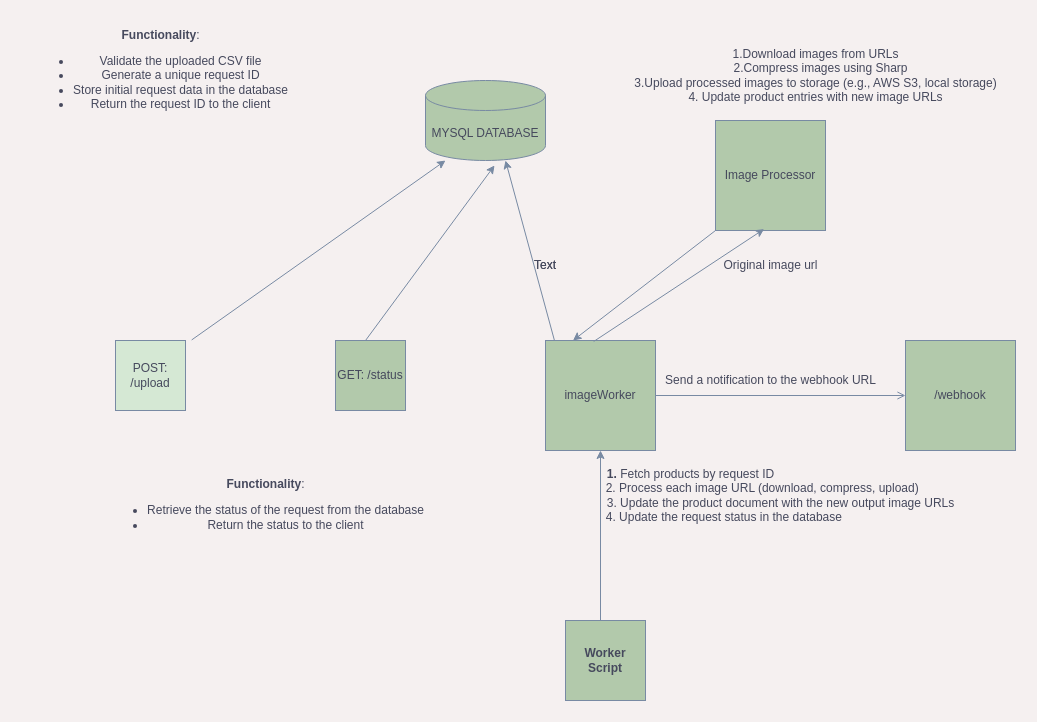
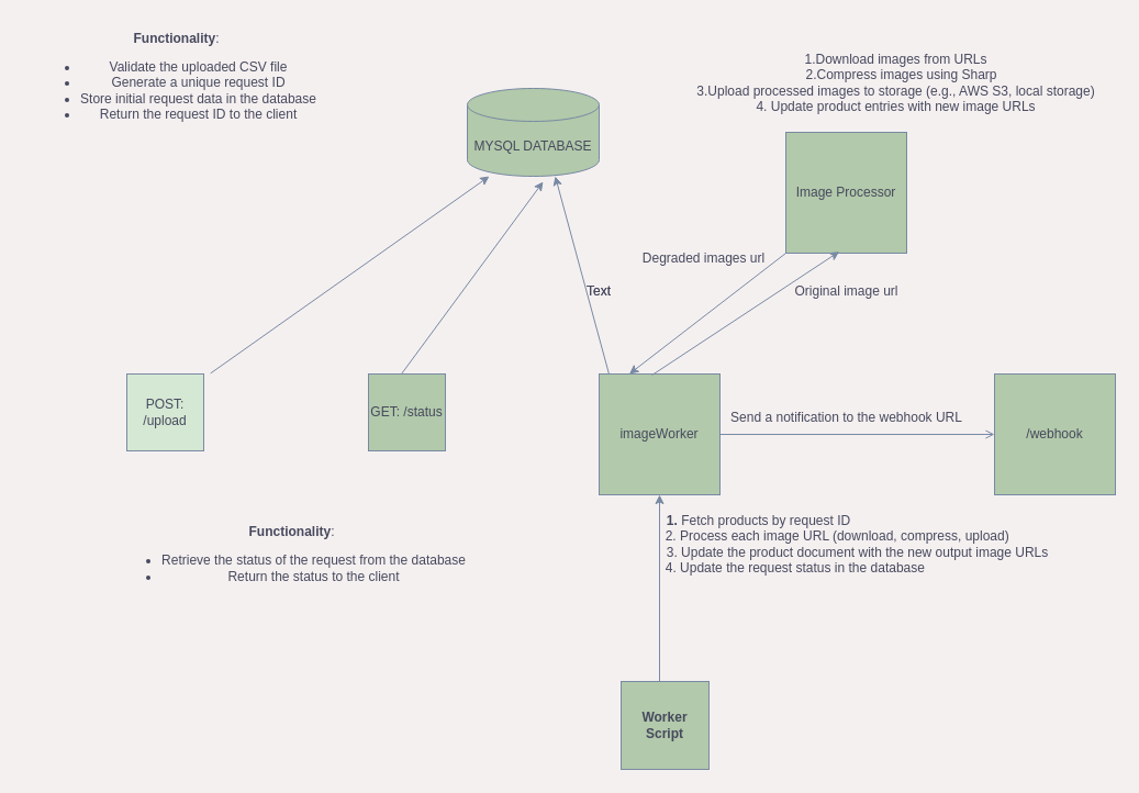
+ <mxCell id="15" value="Degraded images url" style="text;html=1;align=center;verticalAlign=middle;resizable=0;points=[];autosize=1;strokeColor=none;fillColor=none;labelBackgroundColor=none;fontColor=#46495D;" vertex="1" parent="1"><mxGeometry x="575" y="220" width="130" height="30" as="geometry" /></mxCell>
